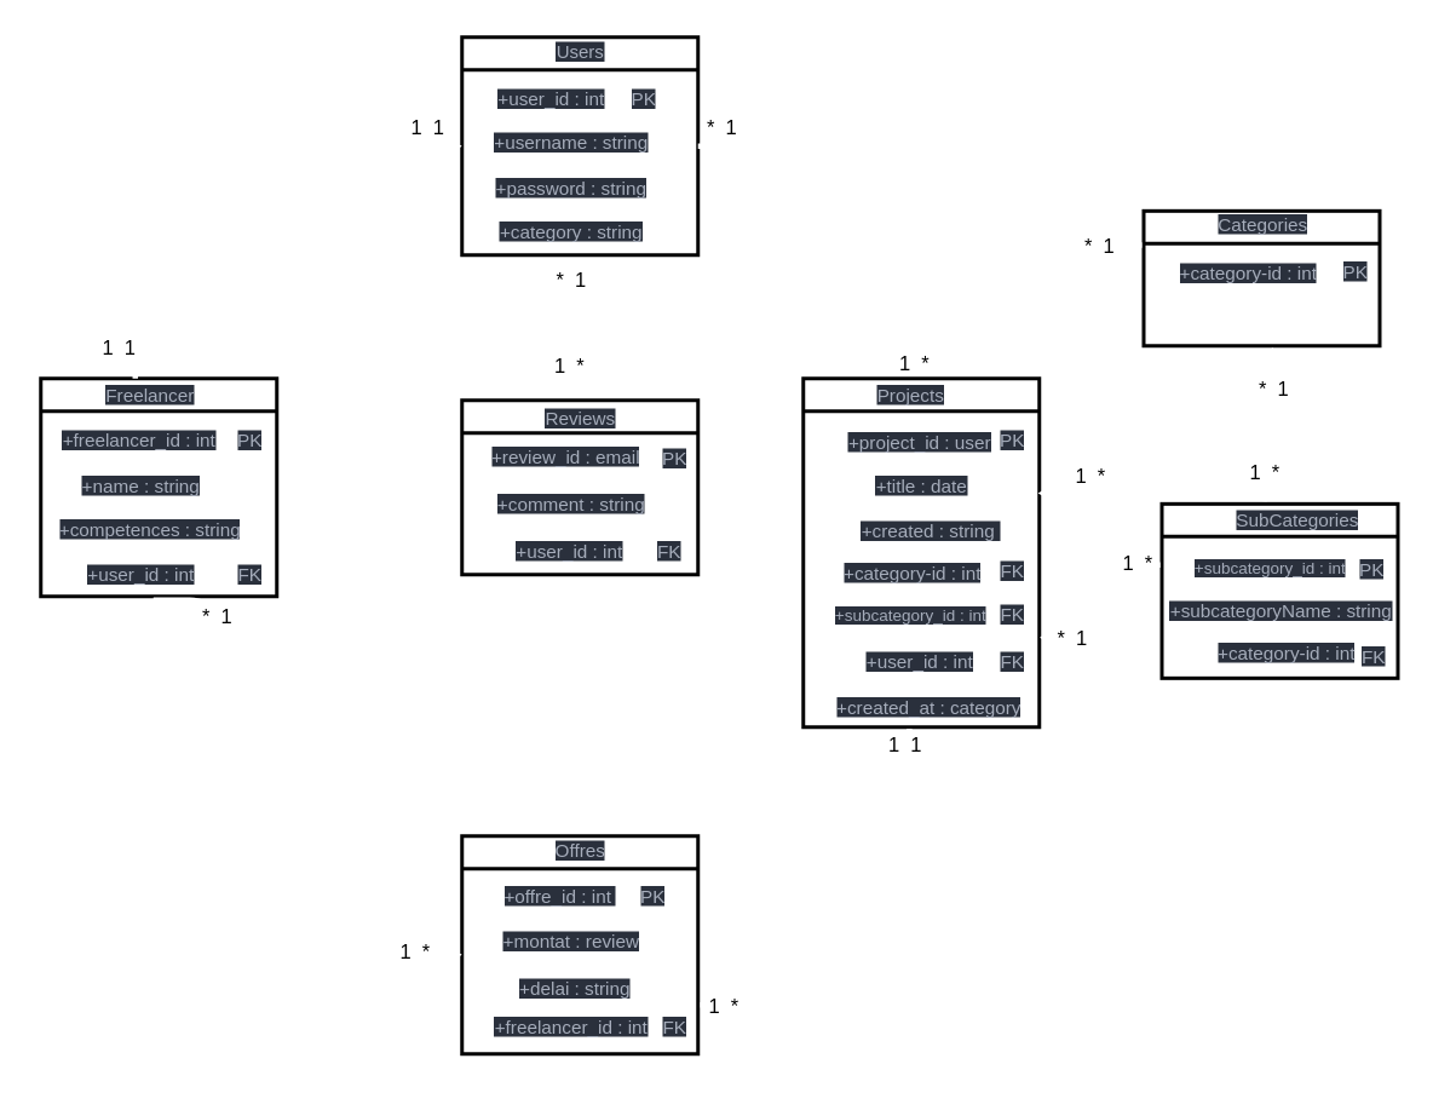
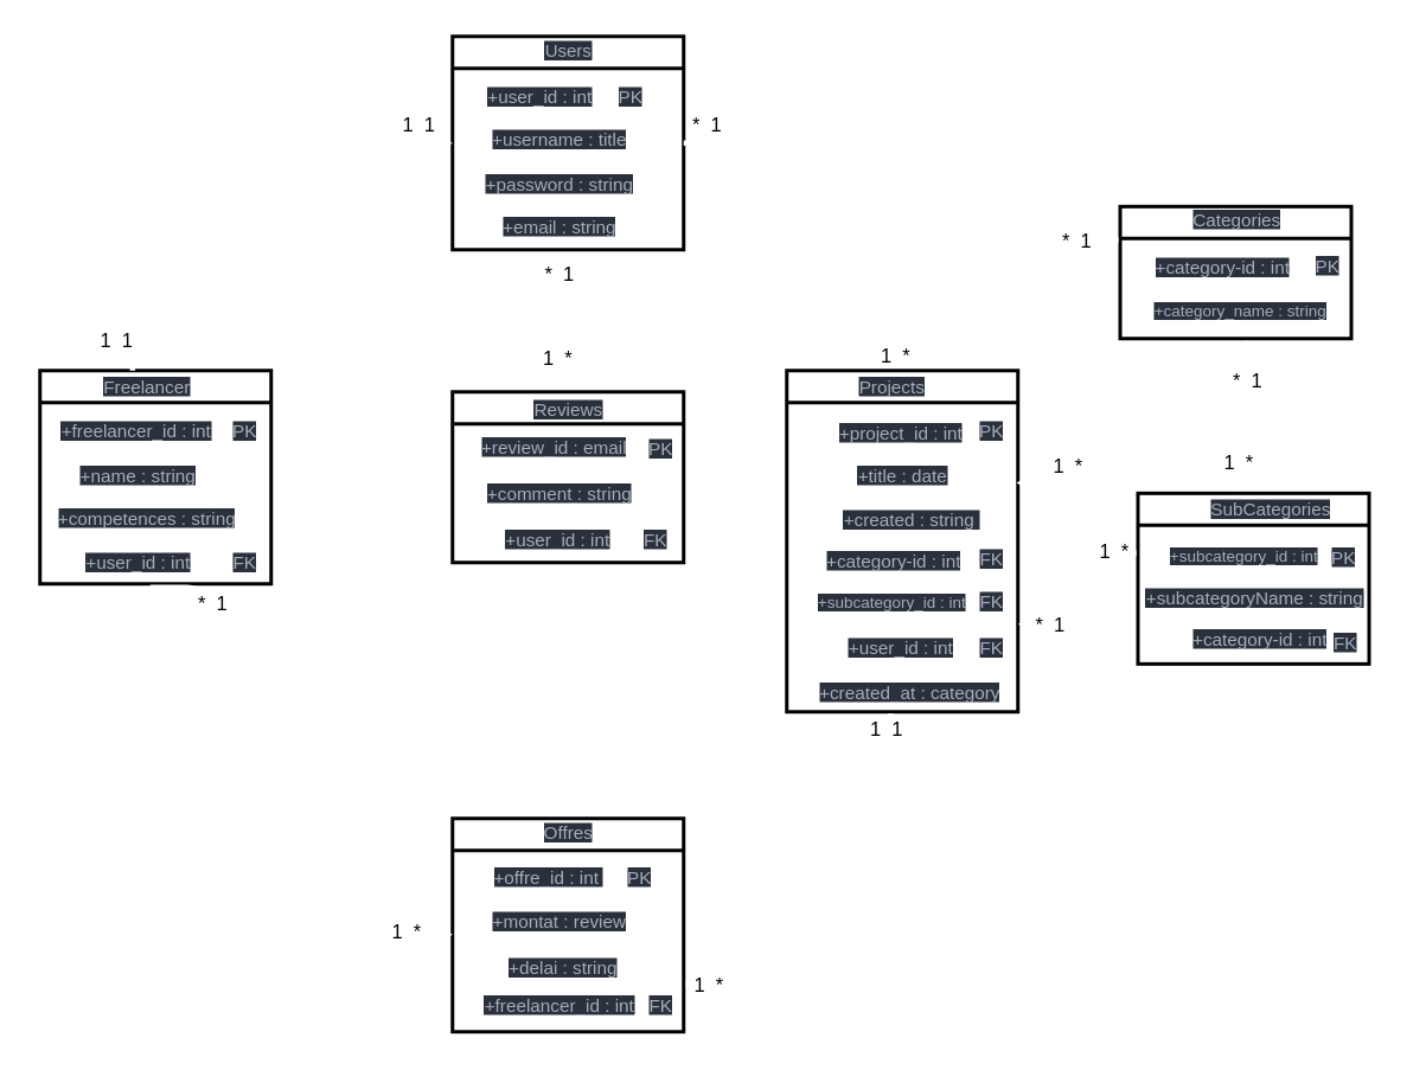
- <mxCell id="37" value="&lt;span style=&quot;color: rgb(166, 173, 187); font-family: &amp;quot;trebuchet ms&amp;quot;, verdana, arial, sans-serif; font-size: 10.2px; text-align: start; background-color: rgb(42, 48, 60);&quot;&gt;+username : string&lt;/span&gt;" style="text;html=1;align=center;verticalAlign=middle;resizable=0;points=[];autosize=1;strokeColor=none;fillColor=none;fontSize=10;strokeWidth=1;" vertex="1" parent="1"><mxGeometry x="258.5" y="63.58" width="110" height="30" as="geometry" /></mxCell>
+ <mxCell id="37" value="&lt;span style=&quot;color: rgb(166, 173, 187); font-family: &amp;quot;trebuchet ms&amp;quot;, verdana, arial, sans-serif; font-size: 10.2px; text-align: start; background-color: rgb(42, 48, 60);&quot;&gt;+username : title&lt;/span&gt;" style="text;html=1;align=center;verticalAlign=middle;resizable=0;points=[];autosize=1;strokeColor=none;fillColor=none;fontSize=10;strokeWidth=1;" vertex="1" parent="1"><mxGeometry x="258.5" y="63.58" width="110" height="30" as="geometry" /></mxCell>
- <mxCell id="36" value="&lt;span style=&quot;color: rgb(166, 173, 187); font-family: &amp;quot;trebuchet ms&amp;quot;, verdana, arial, sans-serif; font-size: 10.2px; text-align: start; background-color: rgb(42, 48, 60);&quot;&gt;+category : string&lt;/span&gt;" style="text;html=1;align=center;verticalAlign=middle;resizable=0;points=[];autosize=1;strokeColor=none;fillColor=none;fontSize=10;strokeWidth=1;" vertex="1" parent="1"><mxGeometry x="269" y="112.86" width="90" height="30" as="geometry" /></mxCell>
+ <mxCell id="36" value="&lt;span style=&quot;color: rgb(166, 173, 187); font-family: &amp;quot;trebuchet ms&amp;quot;, verdana, arial, sans-serif; font-size: 10.2px; text-align: start; background-color: rgb(42, 48, 60);&quot;&gt;+email : string&lt;/span&gt;" style="text;html=1;align=center;verticalAlign=middle;resizable=0;points=[];autosize=1;strokeColor=none;fillColor=none;fontSize=10;strokeWidth=1;" vertex="1" parent="1"><mxGeometry x="269" y="112.86" width="90" height="30" as="geometry" /></mxCell>
+ <mxCell id="76" value="&lt;span style=&quot;color: rgb(166, 173, 187); font-family: &amp;quot;trebuchet ms&amp;quot;, verdana, arial, sans-serif; font-size: 9px; text-align: start; background-color: rgb(42, 48, 60);&quot;&gt;+category_name : string&lt;/span&gt;" style="text;html=1;align=center;verticalAlign=middle;resizable=0;points=[];autosize=1;strokeColor=none;fillColor=none;fontSize=9;" vertex="1" parent="1"><mxGeometry x="637" y="165.02" width="120" height="20" as="geometry" /></mxCell>
- <mxCell id="57" value="&lt;span style=&quot;color: rgb(166, 173, 187); font-family: &amp;quot;trebuchet ms&amp;quot;, verdana, arial, sans-serif; font-size: 10.2px; text-align: start; background-color: rgb(42, 48, 60);&quot;&gt;+project_id : user&lt;/span&gt;" style="text;html=1;align=center;verticalAlign=middle;resizable=0;points=[];autosize=1;strokeColor=none;fillColor=none;" vertex="1" parent="1"><mxGeometry x="456" y="228" width="100" height="30" as="geometry" /></mxCell>
+ <mxCell id="57" value="&lt;span style=&quot;color: rgb(166, 173, 187); font-family: &amp;quot;trebuchet ms&amp;quot;, verdana, arial, sans-serif; font-size: 10.2px; text-align: start; background-color: rgb(42, 48, 60);&quot;&gt;+project_id : int&lt;/span&gt;" style="text;html=1;align=center;verticalAlign=middle;resizable=0;points=[];autosize=1;strokeColor=none;fillColor=none;" vertex="1" parent="1"><mxGeometry x="456" y="228" width="100" height="30" as="geometry" /></mxCell>
